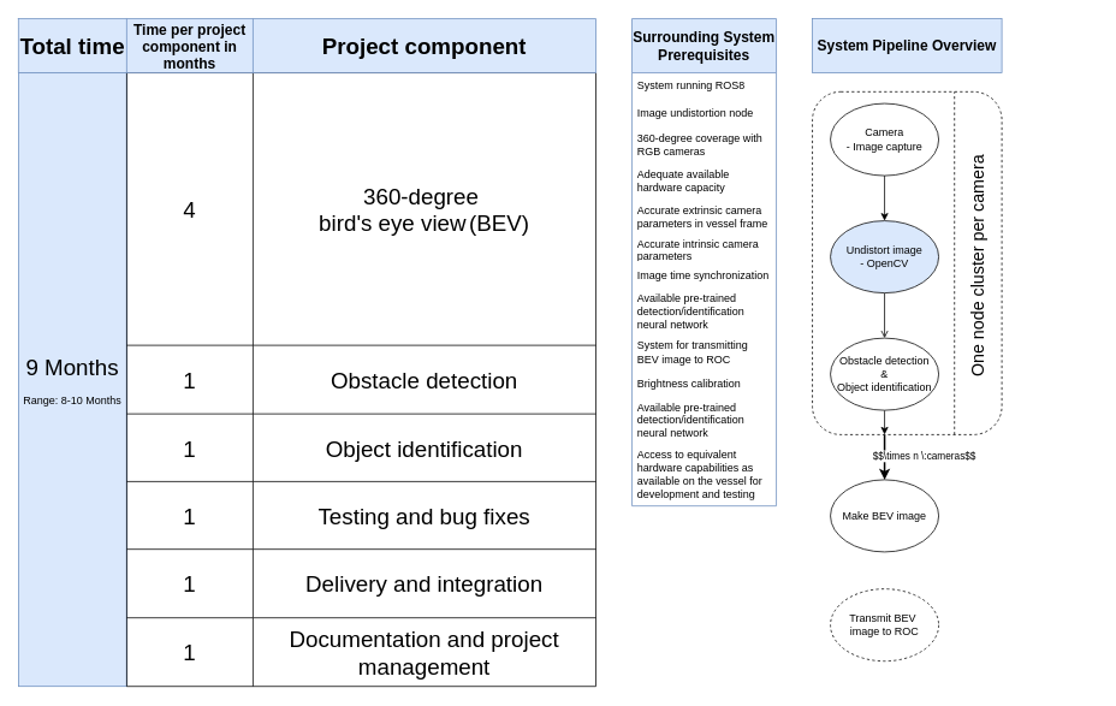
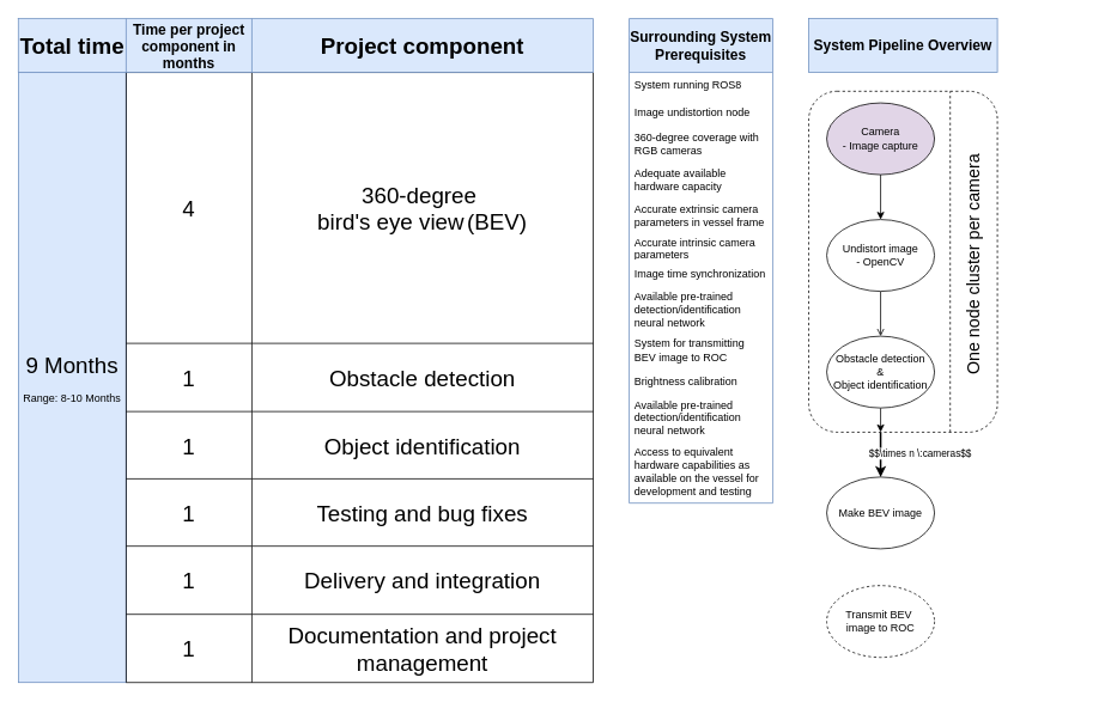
- <mxCell id="42" value="&lt;div&gt;Camera&lt;/div&gt;&lt;div&gt;- Image capture&lt;br&gt;&lt;/div&gt;" style="ellipse;whiteSpace=wrap;html=1;" vertex="1" parent="1"><mxGeometry x="920" y="114" width="120" height="80" as="geometry" /></mxCell>
+ <mxCell id="42" value="&lt;div&gt;Camera&lt;/div&gt;&lt;div&gt;- Image capture&lt;br&gt;&lt;/div&gt;" style="ellipse;whiteSpace=wrap;html=1;fillColor=#e1d5e7;" vertex="1" parent="1"><mxGeometry x="920" y="114" width="120" height="80" as="geometry" /></mxCell>
- <mxCell id="44" value="&lt;div&gt;Undistort image&lt;/div&gt;&lt;div&gt;- OpenCV&lt;br&gt;&lt;/div&gt;" style="ellipse;whiteSpace=wrap;html=1;fillColor=#dae8fc;" vertex="1" parent="1"><mxGeometry x="920" y="244" width="120" height="80" as="geometry" /></mxCell>
+ <mxCell id="44" value="&lt;div&gt;Undistort image&lt;/div&gt;&lt;div&gt;- OpenCV&lt;br&gt;&lt;/div&gt;" style="ellipse;whiteSpace=wrap;html=1;" vertex="1" parent="1"><mxGeometry x="920" y="244" width="120" height="80" as="geometry" /></mxCell>
